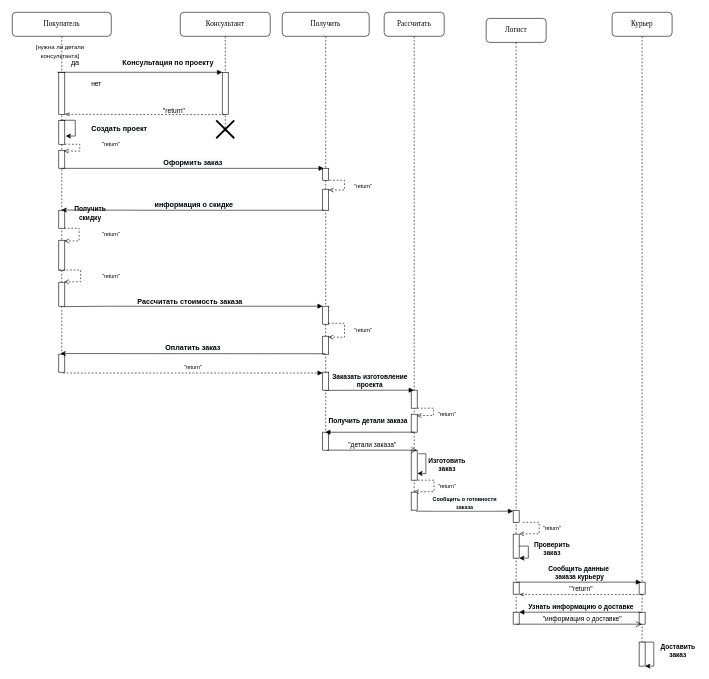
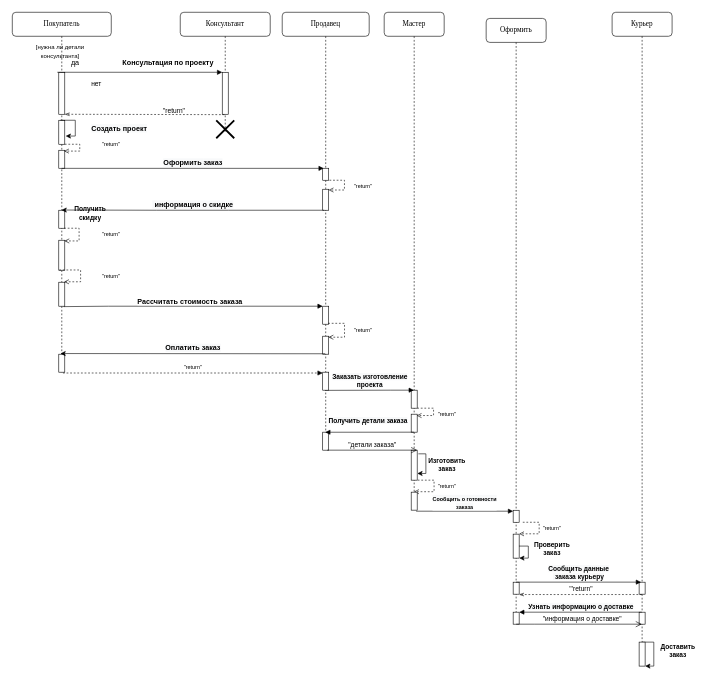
- <mxCell id="5" value="Получить" style="shape=umlLifeline;perimeter=lifelinePerimeter;whiteSpace=wrap;html=1;container=1;collapsible=0;recursiveResize=0;outlineConnect=0;rounded=1;shadow=0;comic=0;labelBackgroundColor=none;strokeWidth=1;fontFamily=Verdana;fontSize=12;align=center;" parent="1" vertex="1"><mxGeometry x="470" y="20" width="145" height="730" as="geometry" /></mxCell>
+ <mxCell id="5" value="Продавец" style="shape=umlLifeline;perimeter=lifelinePerimeter;whiteSpace=wrap;html=1;container=1;collapsible=0;recursiveResize=0;outlineConnect=0;rounded=1;shadow=0;comic=0;labelBackgroundColor=none;strokeWidth=1;fontFamily=Verdana;fontSize=12;align=center;" parent="1" vertex="1"><mxGeometry x="470" y="20" width="145" height="730" as="geometry" /></mxCell>
- <mxCell id="13" value="Рассчитать" style="shape=umlLifeline;perimeter=lifelinePerimeter;whiteSpace=wrap;html=1;container=1;collapsible=0;recursiveResize=0;outlineConnect=0;rounded=1;shadow=0;comic=0;labelBackgroundColor=none;strokeWidth=1;fontFamily=Verdana;fontSize=12;align=center;" parent="1" vertex="1"><mxGeometry x="640" y="20" width="100" height="830" as="geometry" /></mxCell>
+ <mxCell id="13" value="Мастер" style="shape=umlLifeline;perimeter=lifelinePerimeter;whiteSpace=wrap;html=1;container=1;collapsible=0;recursiveResize=0;outlineConnect=0;rounded=1;shadow=0;comic=0;labelBackgroundColor=none;strokeWidth=1;fontFamily=Verdana;fontSize=12;align=center;" parent="1" vertex="1"><mxGeometry x="640" y="20" width="100" height="830" as="geometry" /></mxCell>
- <mxCell id="21" value="Логист" style="shape=umlLifeline;perimeter=lifelinePerimeter;whiteSpace=wrap;html=1;container=1;collapsible=0;recursiveResize=0;outlineConnect=0;rounded=1;shadow=0;comic=0;labelBackgroundColor=none;strokeWidth=1;fontFamily=Verdana;fontSize=12;align=center;" parent="1" vertex="1"><mxGeometry x="810" y="30.19" width="100" height="1009.81" as="geometry" /></mxCell>
+ <mxCell id="21" value="Оформить" style="shape=umlLifeline;perimeter=lifelinePerimeter;whiteSpace=wrap;html=1;container=1;collapsible=0;recursiveResize=0;outlineConnect=0;rounded=1;shadow=0;comic=0;labelBackgroundColor=none;strokeWidth=1;fontFamily=Verdana;fontSize=12;align=center;" parent="1" vertex="1"><mxGeometry x="810" y="30.19" width="100" height="1009.81" as="geometry" /></mxCell>
